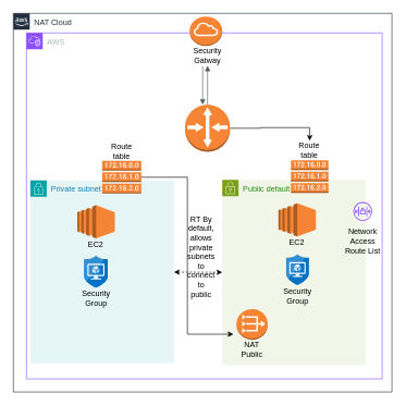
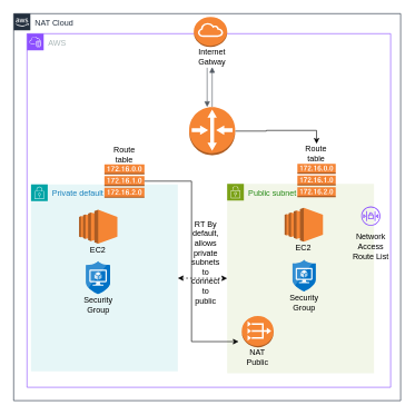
- <mxCell id="6" value="Security Gatway" style="text;html=1;align=center;verticalAlign=middle;whiteSpace=wrap;rounded=0;" vertex="1" parent="4"><mxGeometry y="45" width="65" height="30" as="geometry" /></mxCell>
+ <mxCell id="6" value="Internet Gatway" style="text;html=1;align=center;verticalAlign=middle;whiteSpace=wrap;rounded=0;" vertex="1" parent="4"><mxGeometry y="45" width="65" height="30" as="geometry" /></mxCell>
- <mxCell id="13" value="Private subnet" style="points=[[0,0],[0.25,0],[0.5,0],[0.75,0],[1,0],[1,0.25],[1,0.5],[1,0.75],[1,1],[0.75,1],[0.5,1],[0.25,1],[0,1],[0,0.75],[0,0.5],[0,0.25]];outlineConnect=0;gradientColor=none;html=1;whiteSpace=wrap;fontSize=12;fontStyle=0;container=1;pointerEvents=0;collapsible=0;recursiveResize=0;shape=mxgraph.aws4.group;grIcon=mxgraph.aws4.group_security_group;grStroke=0;strokeColor=#00A4A6;fillColor=#E6F6F7;verticalAlign=top;align=left;spacingLeft=30;fontColor=#147EBA;dashed=0;" vertex="1" parent="12"><mxGeometry y="60" width="220" height="280" as="geometry" /></mxCell>
+ <mxCell id="13" value="Private default" style="points=[[0,0],[0.25,0],[0.5,0],[0.75,0],[1,0],[1,0.25],[1,0.5],[1,0.75],[1,1],[0.75,1],[0.5,1],[0.25,1],[0,1],[0,0.75],[0,0.5],[0,0.25]];outlineConnect=0;gradientColor=none;html=1;whiteSpace=wrap;fontSize=12;fontStyle=0;container=1;pointerEvents=0;collapsible=0;recursiveResize=0;shape=mxgraph.aws4.group;grIcon=mxgraph.aws4.group_security_group;grStroke=0;strokeColor=#00A4A6;fillColor=#E6F6F7;verticalAlign=top;align=left;spacingLeft=30;fontColor=#147EBA;dashed=0;" vertex="1" parent="12"><mxGeometry y="60" width="220" height="280" as="geometry" /></mxCell>
- <mxCell id="24" value="Public default" style="points=[[0,0],[0.25,0],[0.5,0],[0.75,0],[1,0],[1,0.25],[1,0.5],[1,0.75],[1,1],[0.75,1],[0.5,1],[0.25,1],[0,1],[0,0.75],[0,0.5],[0,0.25]];outlineConnect=0;gradientColor=none;html=1;whiteSpace=wrap;fontSize=12;fontStyle=0;container=0;pointerEvents=0;collapsible=0;recursiveResize=0;shape=mxgraph.aws4.group;grIcon=mxgraph.aws4.group_security_group;grStroke=0;strokeColor=#7AA116;fillColor=#F2F6E8;verticalAlign=top;align=left;spacingLeft=30;fontColor=#248814;dashed=0;" vertex="1" parent="23"><mxGeometry y="60" width="220.078" height="284" as="geometry" /></mxCell>
+ <mxCell id="24" value="Public subnet" style="points=[[0,0],[0.25,0],[0.5,0],[0.75,0],[1,0],[1,0.25],[1,0.5],[1,0.75],[1,1],[0.75,1],[0.5,1],[0.25,1],[0,1],[0,0.75],[0,0.5],[0,0.25]];outlineConnect=0;gradientColor=none;html=1;whiteSpace=wrap;fontSize=12;fontStyle=0;container=0;pointerEvents=0;collapsible=0;recursiveResize=0;shape=mxgraph.aws4.group;grIcon=mxgraph.aws4.group_security_group;grStroke=0;strokeColor=#7AA116;fillColor=#F2F6E8;verticalAlign=top;align=left;spacingLeft=30;fontColor=#248814;dashed=0;" vertex="1" parent="23"><mxGeometry y="60" width="220.078" height="284" as="geometry" /></mxCell>
